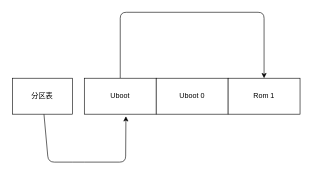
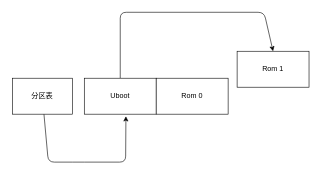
- <mxCell id="6" value="Uboot 0" style="rounded=0;whiteSpace=wrap;html=1;" vertex="1" parent="1"><mxGeometry x="260" y="130" width="120" height="60" as="geometry" /></mxCell>
+ <mxCell id="6" value="Rom 0" style="rounded=0;whiteSpace=wrap;html=1;" vertex="1" parent="1"><mxGeometry x="260" y="130" width="120" height="60" as="geometry" /></mxCell>
- <mxCell id="7" value="Rom 1" style="rounded=0;whiteSpace=wrap;html=1;" vertex="1" parent="1"><mxGeometry x="380" y="130" width="120" height="60" as="geometry" /></mxCell>
+ <mxCell id="7" value="Rom 1" style="rounded=0;whiteSpace=wrap;html=1;" vertex="1" parent="1"><mxGeometry x="395" y="85" width="120" height="60" as="geometry" /></mxCell>
